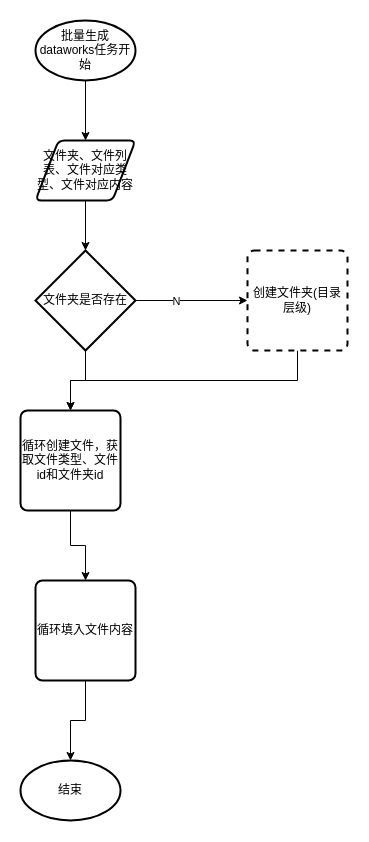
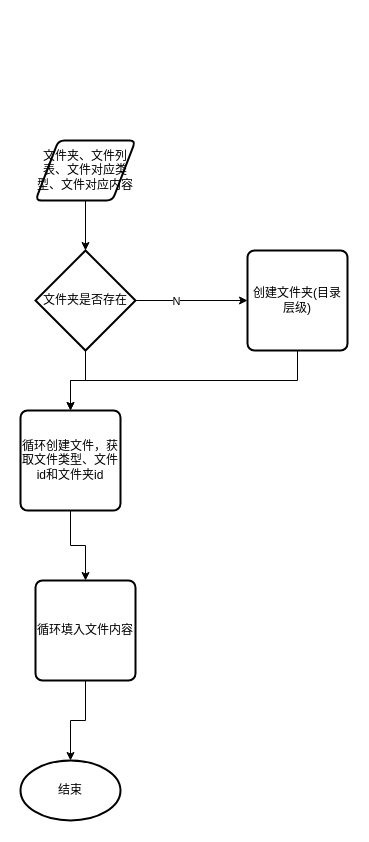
- <mxCell id="3" value="批量生成dataworks任务开始" style="strokeWidth=2;html=1;shape=mxgraph.flowchart.start_1;whiteSpace=wrap;" vertex="1" parent="1"><mxGeometry x="35" y="20" width="100" height="60" as="geometry" /></mxCell>
- <mxCell id="2" style="edgeStyle=orthogonalEdgeStyle;rounded=0;orthogonalLoop=1;jettySize=auto;html=1;entryX=0.5;entryY=0;entryDx=0;entryDy=0;" edge="1" parent="1" source="3" target="5"><mxGeometry relative="1" as="geometry" /></mxCell>
- <mxCell id="11" value="创建文件夹(目录层级)" style="rounded=1;whiteSpace=wrap;html=1;absoluteArcSize=1;arcSize=14;strokeWidth=2;dashed=1;" vertex="1" parent="1"><mxGeometry x="247" y="250" width="100" height="100" as="geometry" /></mxCell>
+ <mxCell id="11" value="创建文件夹(目录层级)" style="rounded=1;whiteSpace=wrap;html=1;absoluteArcSize=1;arcSize=14;strokeWidth=2;" vertex="1" parent="1"><mxGeometry x="247" y="250" width="100" height="100" as="geometry" /></mxCell>
